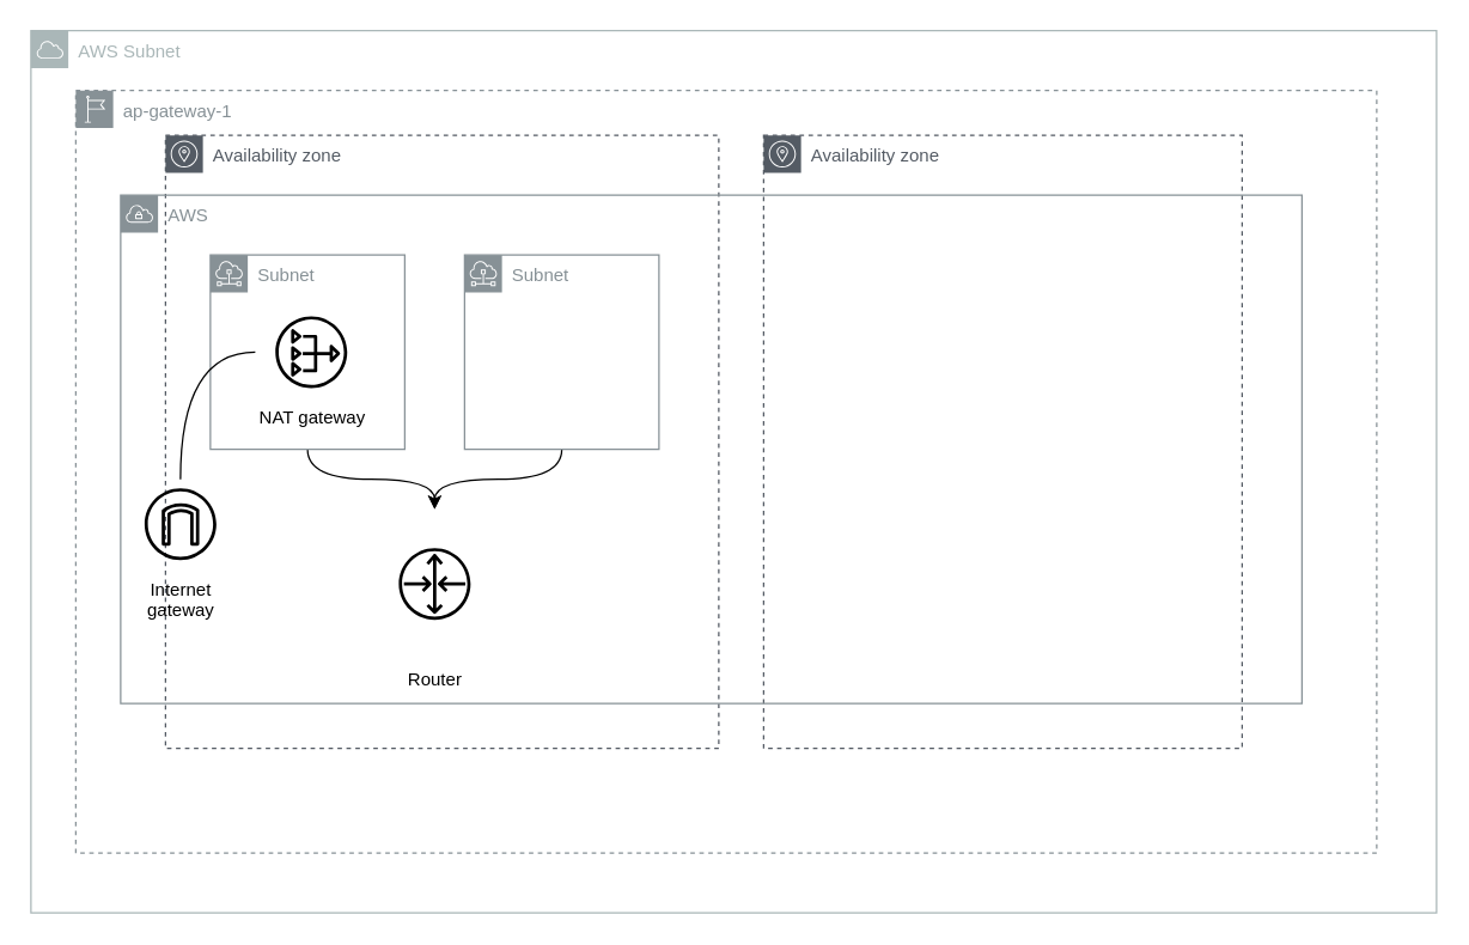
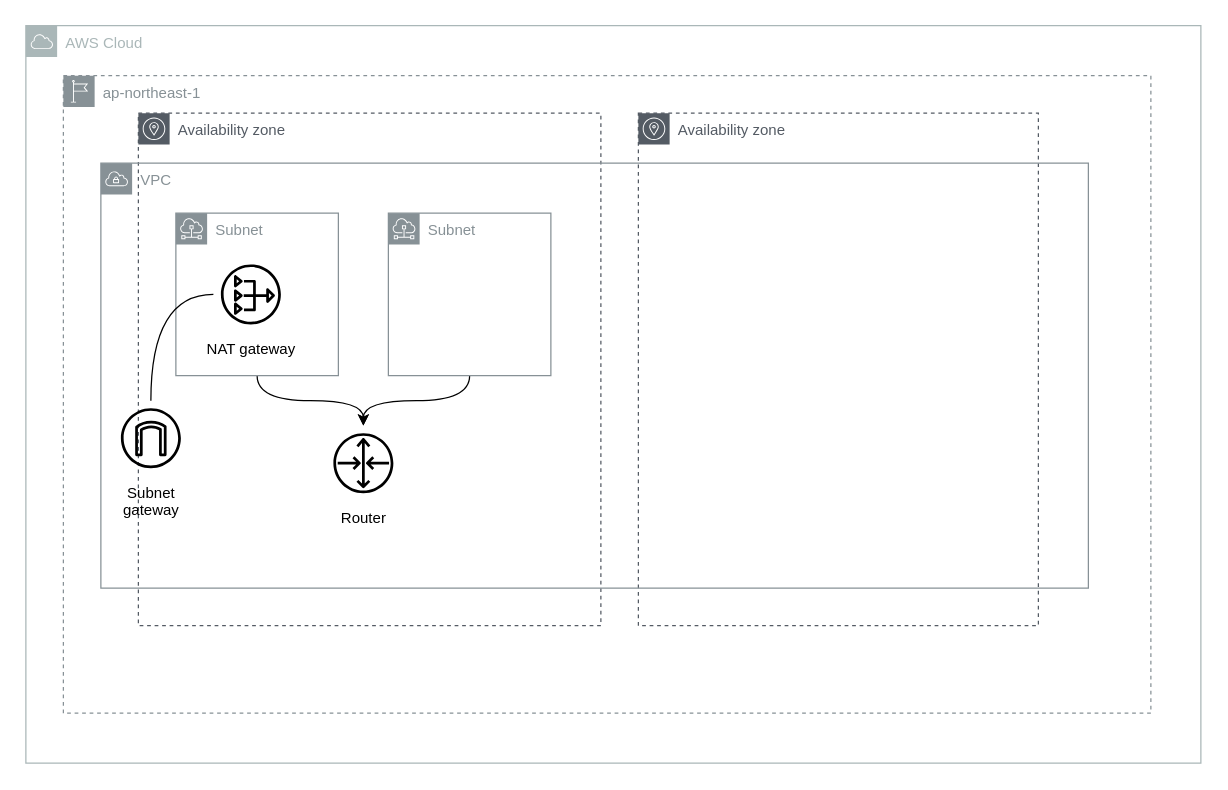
- <mxCell id="2" value="AWS Subnet" style="sketch=0;outlineConnect=0;gradientColor=none;html=1;whiteSpace=wrap;fontSize=12;fontStyle=0;shape=mxgraph.aws4.group;grIcon=mxgraph.aws4.group_aws_cloud;strokeColor=#AAB7B8;fillColor=none;verticalAlign=top;align=left;spacingLeft=30;fontColor=#AAB7B8;dashed=0;" vertex="1" parent="1"><mxGeometry x="20" y="20" width="940" height="590" as="geometry" /></mxCell>
+ <mxCell id="2" value="AWS Cloud" style="sketch=0;outlineConnect=0;gradientColor=none;html=1;whiteSpace=wrap;fontSize=12;fontStyle=0;shape=mxgraph.aws4.group;grIcon=mxgraph.aws4.group_aws_cloud;strokeColor=#AAB7B8;fillColor=none;verticalAlign=top;align=left;spacingLeft=30;fontColor=#AAB7B8;dashed=0;" vertex="1" parent="1"><mxGeometry x="20" y="20" width="940" height="590" as="geometry" /></mxCell>
- <mxCell id="3" value="ap-gateway-1" style="sketch=0;outlineConnect=0;gradientColor=none;html=1;whiteSpace=wrap;fontSize=12;fontStyle=0;shape=mxgraph.aws4.group;grIcon=mxgraph.aws4.group_region;strokeColor=#879196;fillColor=none;verticalAlign=top;align=left;spacingLeft=30;fontColor=#879196;dashed=1;" vertex="1" parent="1"><mxGeometry x="50" y="60" width="870" height="510" as="geometry" /></mxCell>
+ <mxCell id="3" value="ap-northeast-1" style="sketch=0;outlineConnect=0;gradientColor=none;html=1;whiteSpace=wrap;fontSize=12;fontStyle=0;shape=mxgraph.aws4.group;grIcon=mxgraph.aws4.group_region;strokeColor=#879196;fillColor=none;verticalAlign=top;align=left;spacingLeft=30;fontColor=#879196;dashed=1;" vertex="1" parent="1"><mxGeometry x="50" y="60" width="870" height="510" as="geometry" /></mxCell>
- <mxCell id="6" value="AWS" style="sketch=0;outlineConnect=0;gradientColor=none;html=1;whiteSpace=wrap;fontSize=12;fontStyle=0;shape=mxgraph.aws4.group;grIcon=mxgraph.aws4.group_vpc;strokeColor=#879196;fillColor=none;verticalAlign=top;align=left;spacingLeft=30;fontColor=#879196;dashed=0;" vertex="1" parent="1"><mxGeometry x="80" y="130" width="790" height="340" as="geometry" /></mxCell>
+ <mxCell id="6" value="VPC" style="sketch=0;outlineConnect=0;gradientColor=none;html=1;whiteSpace=wrap;fontSize=12;fontStyle=0;shape=mxgraph.aws4.group;grIcon=mxgraph.aws4.group_vpc;strokeColor=#879196;fillColor=none;verticalAlign=top;align=left;spacingLeft=30;fontColor=#879196;dashed=0;" vertex="1" parent="1"><mxGeometry x="80" y="130" width="790" height="340" as="geometry" /></mxCell>
- <mxCell id="13" value="NAT gateway" style="sketch=0;outlineConnect=0;dashed=0;verticalLabelPosition=bottom;verticalAlign=top;align=center;html=1;fontSize=12;fontStyle=0;aspect=fixed;shape=mxgraph.aws4.resourceIcon;resIcon=mxgraph.aws4.nat_gateway;fillColor=none;" vertex="1" parent="1"><mxGeometry x="170" y="205" width="75" height="60" as="geometry" /></mxCell>
+ <mxCell id="13" value="NAT gateway" style="sketch=0;outlineConnect=0;dashed=0;verticalLabelPosition=bottom;verticalAlign=top;align=center;html=1;fontSize=12;fontStyle=0;aspect=fixed;shape=mxgraph.aws4.resourceIcon;resIcon=mxgraph.aws4.nat_gateway;fillColor=none;" vertex="1" parent="1"><mxGeometry x="170" y="205" width="60" height="60" as="geometry" /></mxCell>
- <mxCell id="14" value="Router" style="sketch=0;outlineConnect=0;fillColor=none;dashed=0;verticalLabelPosition=bottom;verticalAlign=top;align=center;html=1;fontSize=12;fontStyle=0;aspect=fixed;shape=mxgraph.aws4.resourceIcon;resIcon=mxgraph.aws4.router;" vertex="1" parent="1"><mxGeometry x="260" y="340" width="60" height="100" as="geometry" /></mxCell>
+ <mxCell id="14" value="Router" style="sketch=0;outlineConnect=0;fillColor=none;dashed=0;verticalLabelPosition=bottom;verticalAlign=top;align=center;html=1;fontSize=12;fontStyle=0;aspect=fixed;shape=mxgraph.aws4.resourceIcon;resIcon=mxgraph.aws4.router;" vertex="1" parent="1"><mxGeometry x="260" y="340" width="60" height="60" as="geometry" /></mxCell>
- <mxCell id="11" value="Internet&#10;gateway" style="sketch=0;outlineConnect=0;fillColor=none;dashed=0;verticalLabelPosition=bottom;verticalAlign=top;align=center;html=1;fontSize=12;fontStyle=0;aspect=fixed;shape=mxgraph.aws4.resourceIcon;resIcon=mxgraph.aws4.internet_gateway;" vertex="1" parent="1"><mxGeometry x="90" y="320" width="60" height="60" as="geometry" /></mxCell>
+ <mxCell id="11" value="Subnet&#10;gateway" style="sketch=0;outlineConnect=0;fillColor=none;dashed=0;verticalLabelPosition=bottom;verticalAlign=top;align=center;html=1;fontSize=12;fontStyle=0;aspect=fixed;shape=mxgraph.aws4.resourceIcon;resIcon=mxgraph.aws4.internet_gateway;" vertex="1" parent="1"><mxGeometry x="90" y="320" width="60" height="60" as="geometry" /></mxCell>
